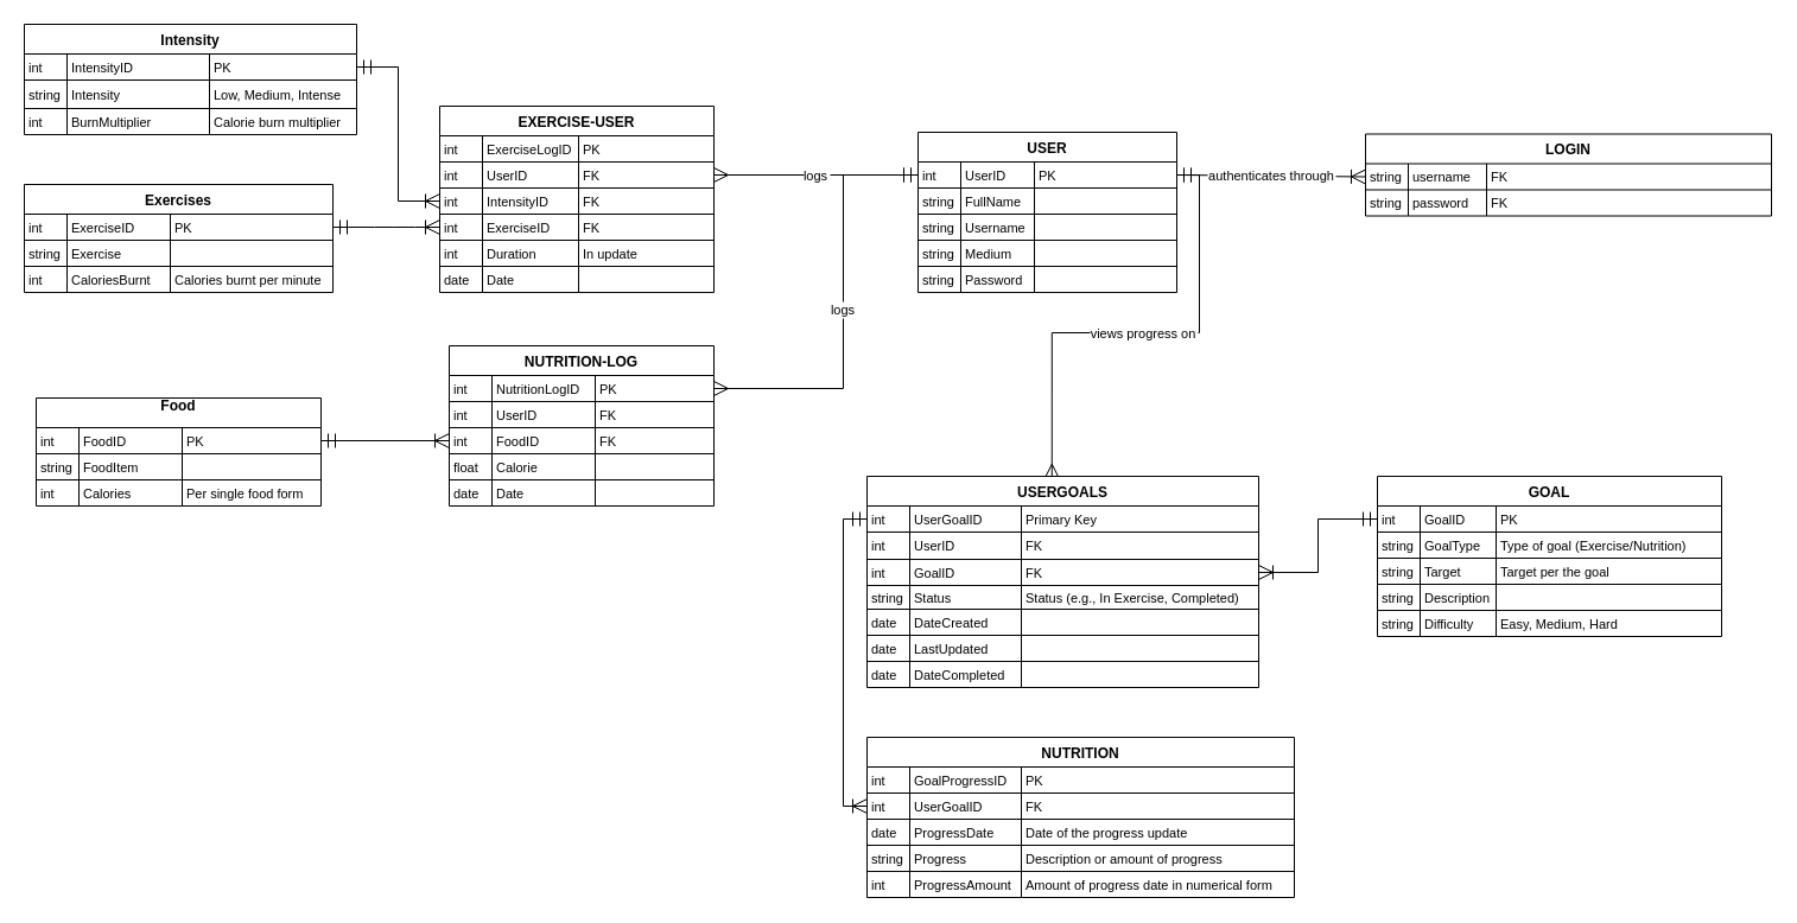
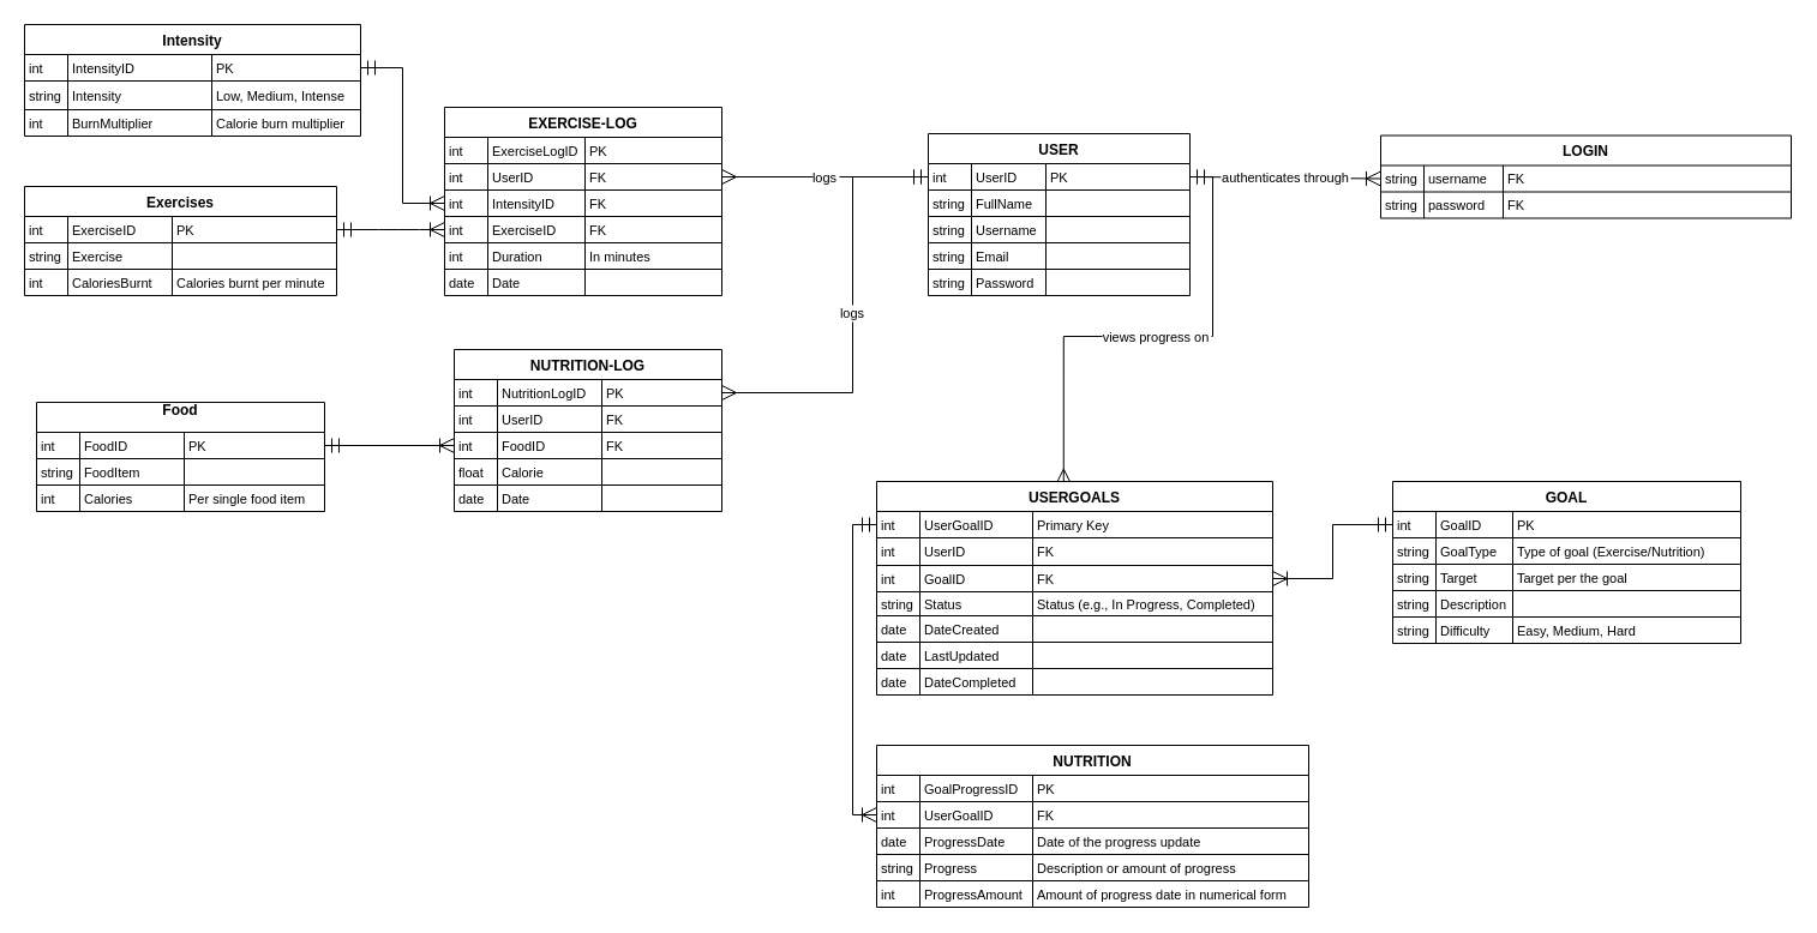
- <mxCell id="23" value="EXERCISE-USER" style="shape=table;startSize=25;container=1;collapsible=0;childLayout=tableLayout;fixedRows=1;rowLines=1;fontStyle=1;align=center;resizeLast=1;" vertex="1" parent="1"><mxGeometry x="370" y="89" width="231" height="157" as="geometry" /></mxCell>
+ <mxCell id="23" value="EXERCISE-LOG" style="shape=table;startSize=25;container=1;collapsible=0;childLayout=tableLayout;fixedRows=1;rowLines=1;fontStyle=1;align=center;resizeLast=1;" vertex="1" parent="1"><mxGeometry x="370" y="89" width="231" height="157" as="geometry" /></mxCell>
- <mxCell id="43" value="In update" style="shape=partialRectangle;connectable=0;fillColor=none;top=0;left=0;bottom=0;right=0;align=left;spacingLeft=2;overflow=hidden;fontSize=11;" vertex="1" parent="40"><mxGeometry x="117" width="114" height="22" as="geometry"><mxRectangle width="114" height="22" as="alternateBounds" /></mxGeometry></mxCell>
+ <mxCell id="43" value="In minutes" style="shape=partialRectangle;connectable=0;fillColor=none;top=0;left=0;bottom=0;right=0;align=left;spacingLeft=2;overflow=hidden;fontSize=11;" vertex="1" parent="40"><mxGeometry x="117" width="114" height="22" as="geometry"><mxRectangle width="114" height="22" as="alternateBounds" /></mxGeometry></mxCell>
- <mxCell id="17" value="Medium" style="shape=partialRectangle;connectable=0;fillColor=none;top=0;left=0;bottom=0;right=0;align=left;spacingLeft=2;overflow=hidden;fontSize=11;" vertex="1" parent="15"><mxGeometry x="36" width="62" height="22" as="geometry"><mxRectangle width="62" height="22" as="alternateBounds" /></mxGeometry></mxCell>
+ <mxCell id="17" value="Email" style="shape=partialRectangle;connectable=0;fillColor=none;top=0;left=0;bottom=0;right=0;align=left;spacingLeft=2;overflow=hidden;fontSize=11;" vertex="1" parent="15"><mxGeometry x="36" width="62" height="22" as="geometry"><mxRectangle width="62" height="22" as="alternateBounds" /></mxGeometry></mxCell>
- <mxCell id="116" value="Per single food form" style="shape=partialRectangle;connectable=0;fillColor=none;top=0;left=0;bottom=0;right=0;align=left;spacingLeft=2;overflow=hidden;fontSize=11;" vertex="1" parent="113"><mxGeometry x="123" width="117" height="22" as="geometry"><mxRectangle width="117" height="22" as="alternateBounds" /></mxGeometry></mxCell>
+ <mxCell id="116" value="Per single food item" style="shape=partialRectangle;connectable=0;fillColor=none;top=0;left=0;bottom=0;right=0;align=left;spacingLeft=2;overflow=hidden;fontSize=11;" vertex="1" parent="113"><mxGeometry x="123" width="117" height="22" as="geometry"><mxRectangle width="117" height="22" as="alternateBounds" /></mxGeometry></mxCell>
- <mxCell id="162" value="Status (e.g., In Exercise, Completed)" style="shape=partialRectangle;connectable=0;fillColor=none;top=0;left=0;bottom=0;right=0;align=left;spacingLeft=2;overflow=hidden;fontSize=11;" vertex="1" parent="159"><mxGeometry x="130" width="200" height="20" as="geometry"><mxRectangle width="200" height="20" as="alternateBounds" /></mxGeometry></mxCell>
+ <mxCell id="162" value="Status (e.g., In Progress, Completed)" style="shape=partialRectangle;connectable=0;fillColor=none;top=0;left=0;bottom=0;right=0;align=left;spacingLeft=2;overflow=hidden;fontSize=11;" vertex="1" parent="159"><mxGeometry x="130" width="200" height="20" as="geometry"><mxRectangle width="200" height="20" as="alternateBounds" /></mxGeometry></mxCell>
